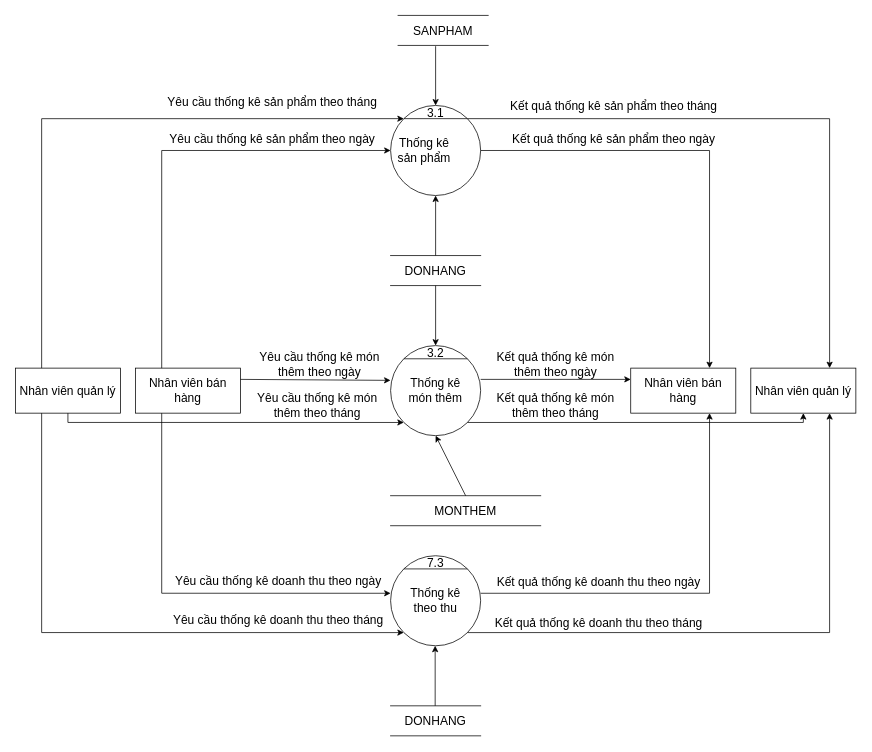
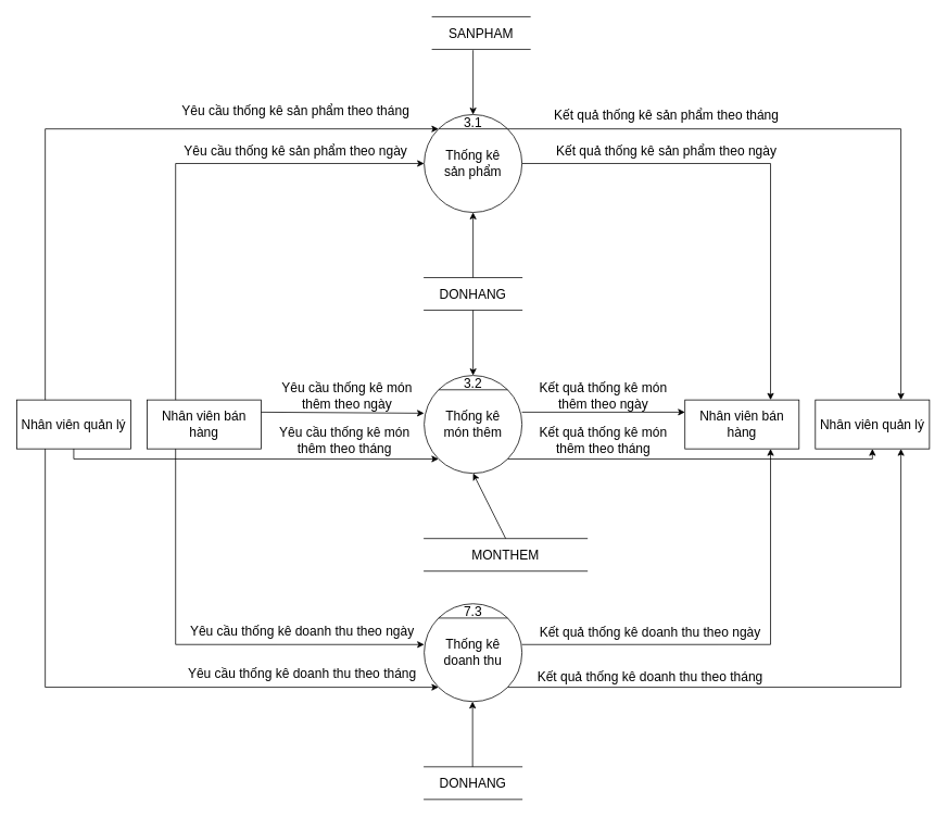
- <mxCell id="4" value="Thống kê sản phẩm" style="text;html=1;strokeColor=none;fillColor=none;align=center;verticalAlign=middle;whiteSpace=wrap;rounded=0;fontSize=16;" vertex="1" parent="1"><mxGeometry x="525" y="185" width="80" height="30" as="geometry" /></mxCell>
+ <mxCell id="4" value="Thống kê sản phẩm" style="text;html=1;strokeColor=none;fillColor=none;align=center;verticalAlign=middle;whiteSpace=wrap;rounded=0;fontSize=16;" vertex="1" parent="1"><mxGeometry x="540" y="185" width="80" height="30" as="geometry" /></mxCell>
- <mxCell id="12" value="&lt;font style=&quot;font-size: 16px&quot;&gt;Thống kê theo thu&lt;/font&gt;" style="text;html=1;strokeColor=none;fillColor=none;align=center;verticalAlign=middle;whiteSpace=wrap;rounded=0;fontSize=16;" vertex="1" parent="1"><mxGeometry x="540" y="785" width="80" height="30" as="geometry" /></mxCell>
+ <mxCell id="12" value="&lt;font style=&quot;font-size: 16px&quot;&gt;Thống kê doanh thu&lt;/font&gt;" style="text;html=1;strokeColor=none;fillColor=none;align=center;verticalAlign=middle;whiteSpace=wrap;rounded=0;fontSize=16;" vertex="1" parent="1"><mxGeometry x="540" y="785" width="80" height="30" as="geometry" /></mxCell>
